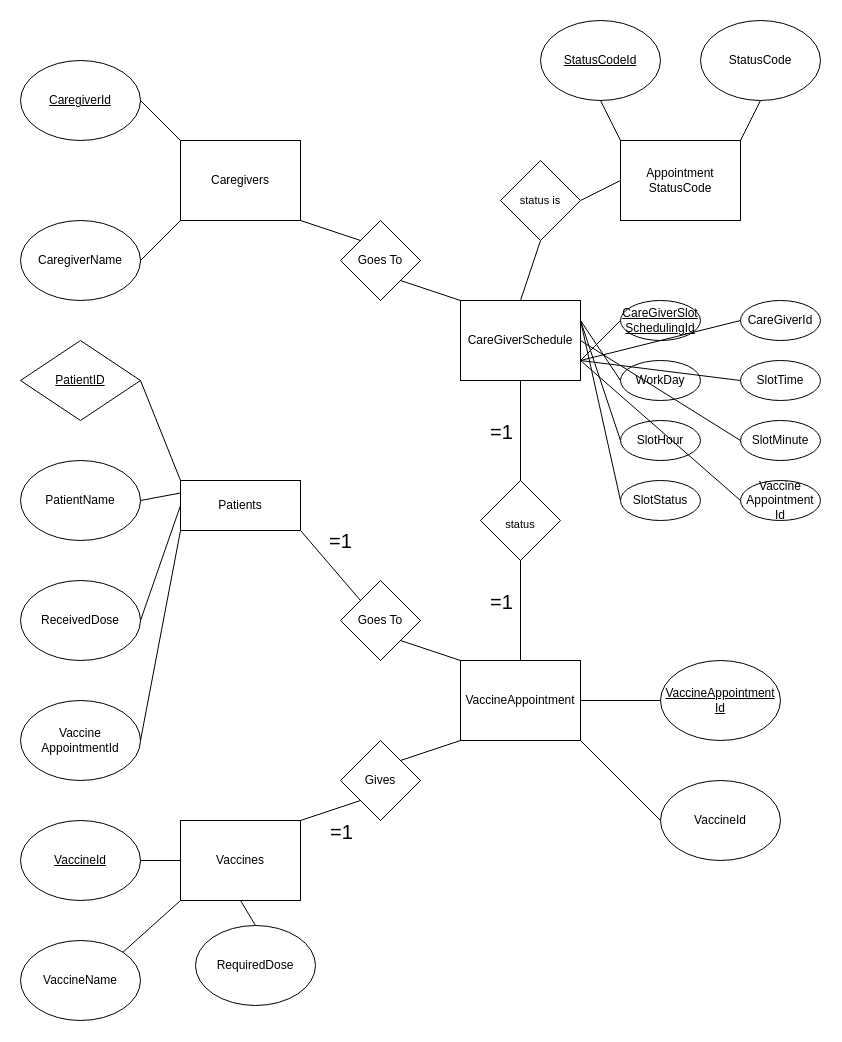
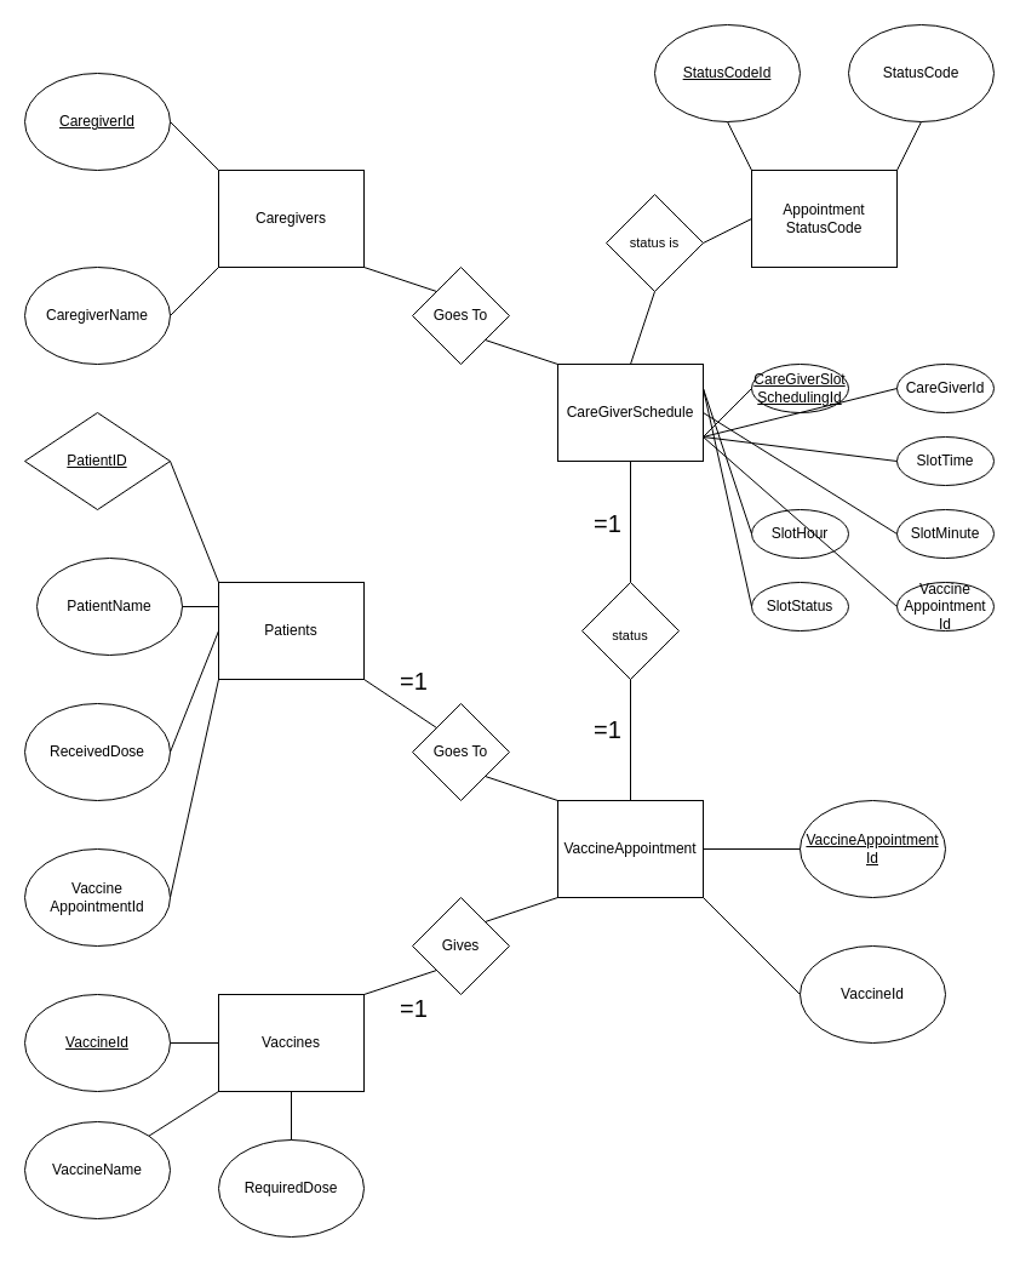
- <mxCell id="61" value="" style="endArrow=none;html=1;fontSize=11;entryX=1;entryY=0.25;entryDx=0;entryDy=0;exitX=0;exitY=0.5;exitDx=0;exitDy=0;" edge="1" parent="1" source="53" target="5"><mxGeometry width="50" height="50" relative="1" as="geometry"><mxPoint x="590" y="400" as="sourcePoint" /><mxPoint x="640" y="350" as="targetPoint" /></mxGeometry></mxCell>
- <mxCell id="53" value="WorkDay" style="ellipse;whiteSpace=wrap;html=1;fontStyle=0" vertex="1" parent="1"><mxGeometry x="620" y="360" width="80" height="40" as="geometry" /></mxCell>
- <mxCell id="13" value="PatientName" style="ellipse;whiteSpace=wrap;html=1;fontStyle=0" vertex="1" parent="1"><mxGeometry x="20" y="460" width="120" height="80" as="geometry" /></mxCell>
+ <mxCell id="13" value="PatientName" style="ellipse;whiteSpace=wrap;html=1;fontStyle=0" vertex="1" parent="1"><mxGeometry x="30" y="460" width="120" height="80" as="geometry" /></mxCell>
- <mxCell id="3" value="Patients" style="rounded=0;whiteSpace=wrap;html=1;" vertex="1" parent="1"><mxGeometry x="180" y="480" width="120" height="50" as="geometry" /></mxCell>
+ <mxCell id="3" value="Patients" style="rounded=0;whiteSpace=wrap;html=1;" vertex="1" parent="1"><mxGeometry x="180" y="480" width="120" height="80" as="geometry" /></mxCell>
- <mxCell id="18" value="RequiredDose" style="ellipse;whiteSpace=wrap;html=1;fontStyle=0" vertex="1" parent="1"><mxGeometry x="195" y="925" width="120" height="80" as="geometry" /></mxCell>
+ <mxCell id="18" value="RequiredDose" style="ellipse;whiteSpace=wrap;html=1;fontStyle=0" vertex="1" parent="1"><mxGeometry x="180" y="940" width="120" height="80" as="geometry" /></mxCell>
- <mxCell id="17" value="VaccineName" style="ellipse;whiteSpace=wrap;html=1;fontStyle=0" vertex="1" parent="1"><mxGeometry x="20" y="940" width="120" height="80" as="geometry" /></mxCell>
+ <mxCell id="17" value="VaccineName" style="ellipse;whiteSpace=wrap;html=1;fontStyle=0" vertex="1" parent="1"><mxGeometry x="20" y="925" width="120" height="80" as="geometry" /></mxCell>
